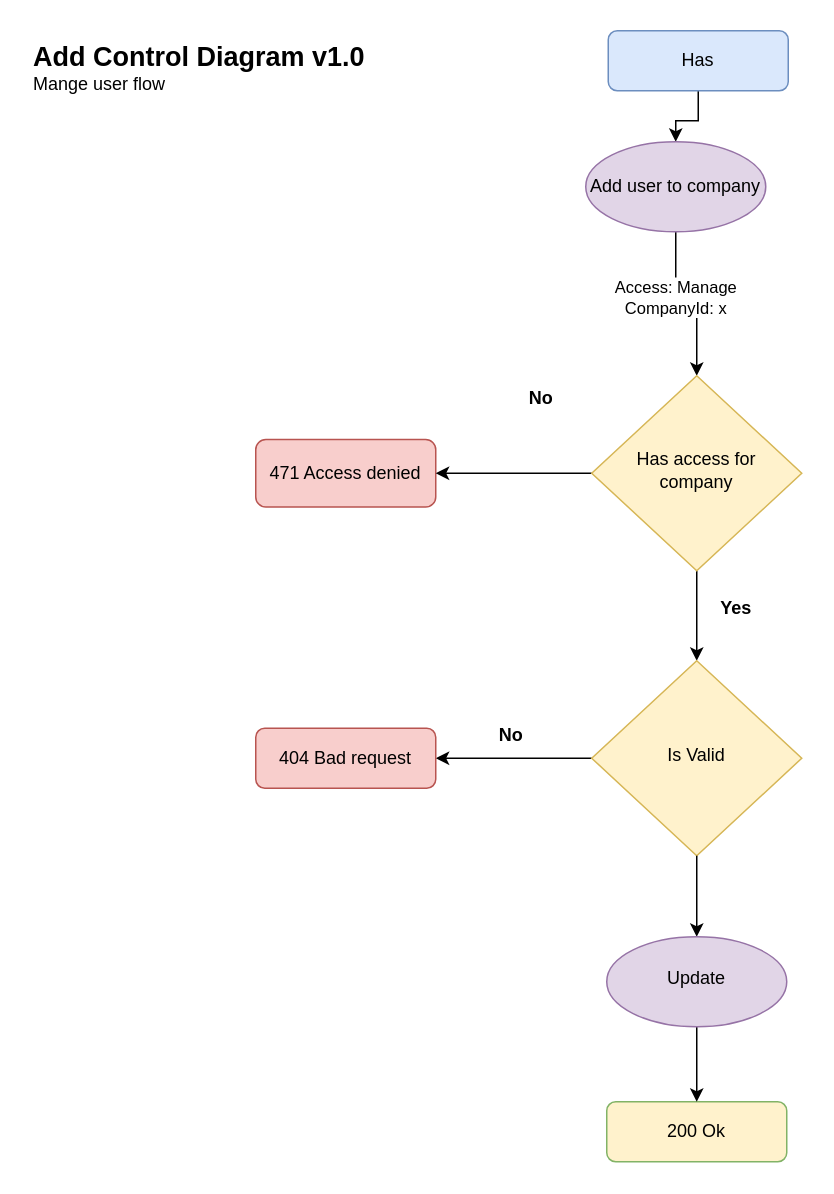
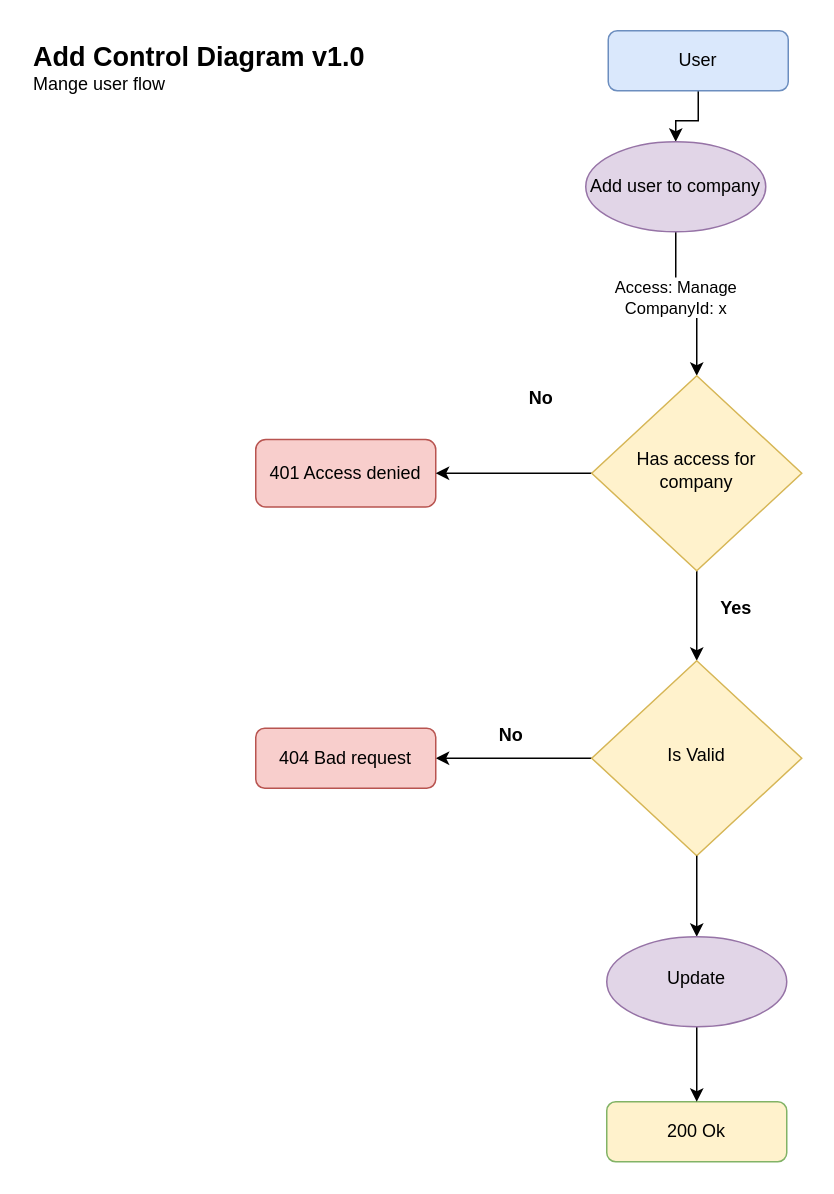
- <mxCell id="3" value="Has" style="rounded=1;whiteSpace=wrap;html=1;fontSize=12;glass=0;strokeWidth=1;shadow=0;fillColor=#dae8fc;strokeColor=#6c8ebf;" parent="1" vertex="1"><mxGeometry x="405" y="20" width="120" height="40" as="geometry" /></mxCell>
+ <mxCell id="3" value="User" style="rounded=1;whiteSpace=wrap;html=1;fontSize=12;glass=0;strokeWidth=1;shadow=0;fillColor=#dae8fc;strokeColor=#6c8ebf;" parent="1" vertex="1"><mxGeometry x="405" y="20" width="120" height="40" as="geometry" /></mxCell>
- <mxCell id="5" value="471 Access denied" style="rounded=1;whiteSpace=wrap;html=1;fontSize=12;glass=0;strokeWidth=1;shadow=0;fillColor=#f8cecc;strokeColor=#b85450;" parent="1" vertex="1"><mxGeometry x="170" y="292.5" width="120" height="45" as="geometry" /></mxCell>
+ <mxCell id="5" value="401 Access denied" style="rounded=1;whiteSpace=wrap;html=1;fontSize=12;glass=0;strokeWidth=1;shadow=0;fillColor=#f8cecc;strokeColor=#b85450;" parent="1" vertex="1"><mxGeometry x="170" y="292.5" width="120" height="45" as="geometry" /></mxCell>
